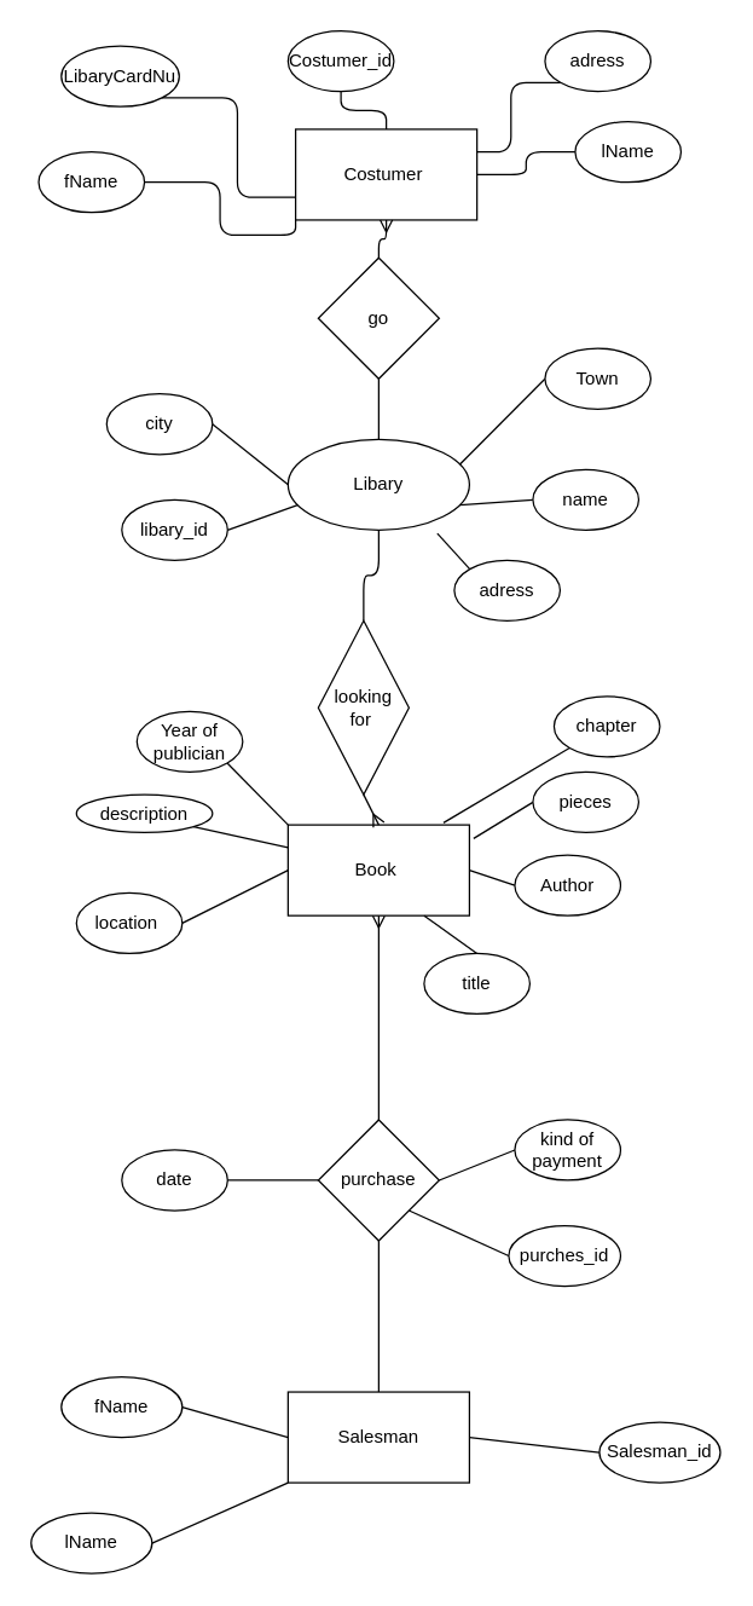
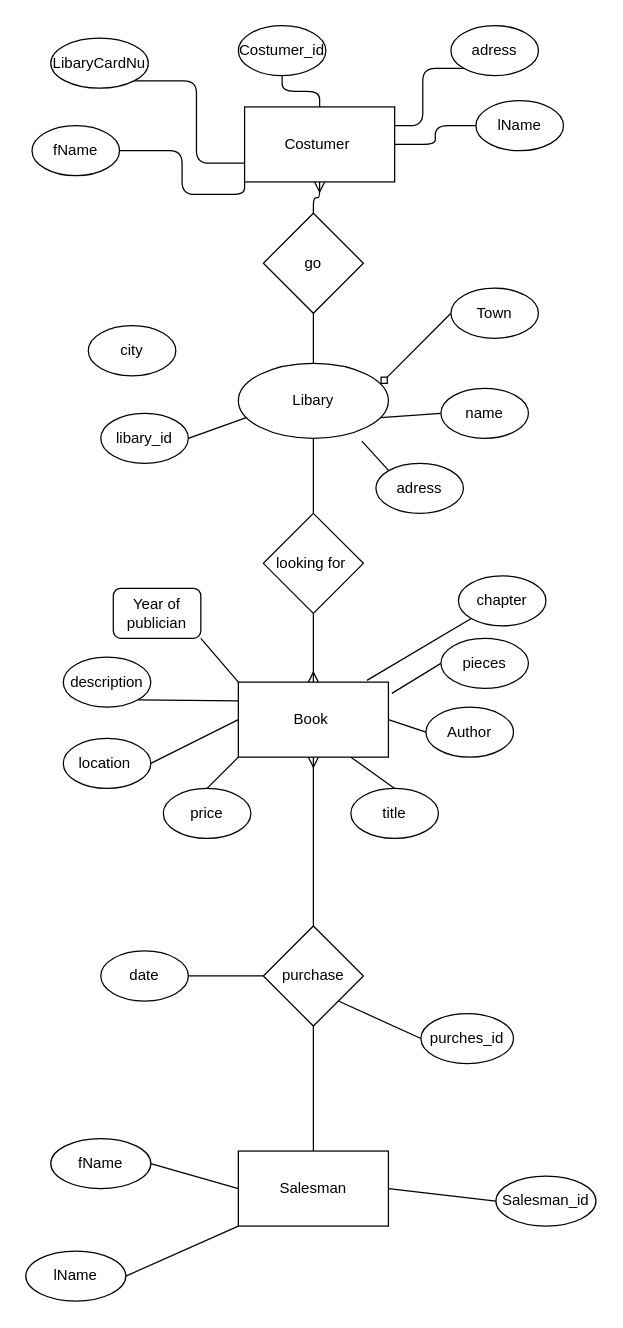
- <mxCell id="50" style="edgeStyle=none;html=1;exitX=1;exitY=0.5;exitDx=0;exitDy=0;entryX=0;entryY=0.5;entryDx=0;entryDy=0;startArrow=none;startFill=0;endArrow=none;endFill=0;" edge="1" parent="1" source="51" target="47"><mxGeometry relative="1" as="geometry" /></mxCell>
- <mxCell id="48" style="edgeStyle=none;html=1;exitX=0;exitY=0.5;exitDx=0;exitDy=0;entryX=1;entryY=0.25;entryDx=0;entryDy=0;startArrow=none;startFill=0;endArrow=none;endFill=0;" edge="1" parent="1" source="49" target="47"><mxGeometry relative="1" as="geometry" /></mxCell>
+ <mxCell id="48" style="edgeStyle=none;html=1;exitX=0;exitY=0.5;exitDx=0;exitDy=0;entryX=1;entryY=0.25;entryDx=0;entryDy=0;startArrow=none;startFill=0;endArrow=diamond;endFill=0;" edge="1" parent="1" source="49" target="47"><mxGeometry relative="1" as="geometry" /></mxCell>
- <mxCell id="63" value="looking for&amp;nbsp;" style="rhombus;whiteSpace=wrap;html=1;" vertex="1" parent="1"><mxGeometry x="210" y="410" width="60" height="115" as="geometry" /></mxCell>
+ <mxCell id="63" value="looking for&amp;nbsp;" style="rhombus;whiteSpace=wrap;html=1;" vertex="1" parent="1"><mxGeometry x="210" y="410" width="80" height="80" as="geometry" /></mxCell>
- <mxCell id="58" value="Year of publician" style="ellipse;whiteSpace=wrap;html=1;" vertex="1" parent="1"><mxGeometry x="90" y="470" width="70" height="40" as="geometry" /></mxCell>
+ <mxCell id="58" value="Year of publician" style="whiteSpace=wrap;html=1;rounded=1;" vertex="1" parent="1"><mxGeometry x="90" y="470" width="70" height="40" as="geometry" /></mxCell>
- <mxCell id="25" value="description" style="ellipse;whiteSpace=wrap;html=1;" vertex="1" parent="1"><mxGeometry x="50" y="525" width="90" height="25" as="geometry" /></mxCell>
+ <mxCell id="25" value="description" style="ellipse;whiteSpace=wrap;html=1;" vertex="1" parent="1"><mxGeometry x="50" y="525" width="70" height="40" as="geometry" /></mxCell>
+ <mxCell id="18" style="edgeStyle=none;html=1;exitX=0.5;exitY=0;exitDx=0;exitDy=0;entryX=0;entryY=1;entryDx=0;entryDy=0;startArrow=none;startFill=0;endArrow=none;endFill=0;" edge="1" parent="1" source="19" target="3"><mxGeometry relative="1" as="geometry" /></mxCell>
+ <mxCell id="19" value="price" style="ellipse;whiteSpace=wrap;html=1;" vertex="1" parent="1"><mxGeometry x="130" y="630" width="70" height="40" as="geometry" /></mxCell>
- <mxCell id="40" value="kind of payment" style="ellipse;whiteSpace=wrap;html=1;" vertex="1" parent="1"><mxGeometry x="340" y="740" width="70" height="40" as="geometry" /></mxCell>
- <mxCell id="39" style="edgeStyle=none;html=1;exitX=0;exitY=0.5;exitDx=0;exitDy=0;entryX=1;entryY=0.5;entryDx=0;entryDy=0;startArrow=none;startFill=0;endArrow=none;endFill=0;" edge="1" parent="1" source="40" target="8"><mxGeometry relative="1" as="geometry" /></mxCell>
